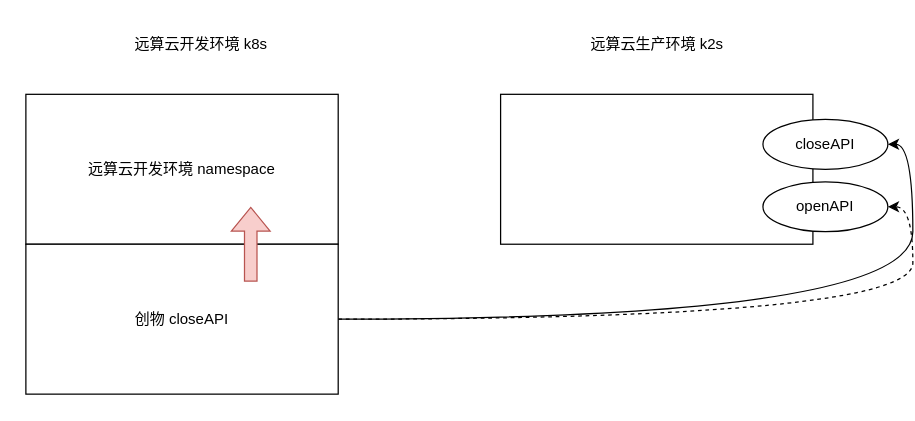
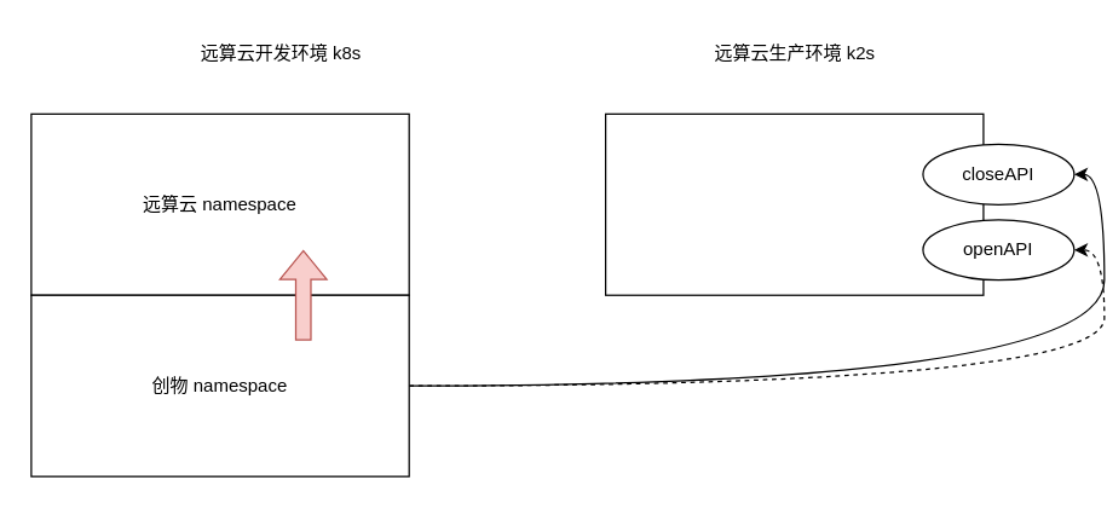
- <mxCell id="3" value="远算云开发环境 k8s" style="text;html=1;align=center;verticalAlign=middle;resizable=0;points=[];autosize=1;strokeColor=none;fillColor=none;" vertex="1" parent="1"><mxGeometry x="95" y="20" width="130" height="30" as="geometry" /></mxCell>
+ <mxCell id="3" value="远算云开发环境 k8s" style="text;html=1;align=center;verticalAlign=middle;resizable=0;points=[];autosize=1;strokeColor=none;fillColor=none;" vertex="1" parent="1"><mxGeometry x="120" y="20" width="130" height="30" as="geometry" /></mxCell>
- <mxCell id="2" value="远算云开发环境 namespace" style="rounded=0;whiteSpace=wrap;html=1;" vertex="1" parent="1"><mxGeometry x="20" y="75" width="250" height="120" as="geometry" /></mxCell>
+ <mxCell id="2" value="远算云 namespace" style="rounded=0;whiteSpace=wrap;html=1;" vertex="1" parent="1"><mxGeometry x="20" y="75" width="250" height="120" as="geometry" /></mxCell>
- <mxCell id="6" value="创物 closeAPI" style="rounded=0;whiteSpace=wrap;html=1;" vertex="1" parent="1"><mxGeometry x="20" y="195" width="250" height="120" as="geometry" /></mxCell>
+ <mxCell id="6" value="创物 namespace" style="rounded=0;whiteSpace=wrap;html=1;" vertex="1" parent="1"><mxGeometry x="20" y="195" width="250" height="120" as="geometry" /></mxCell>
